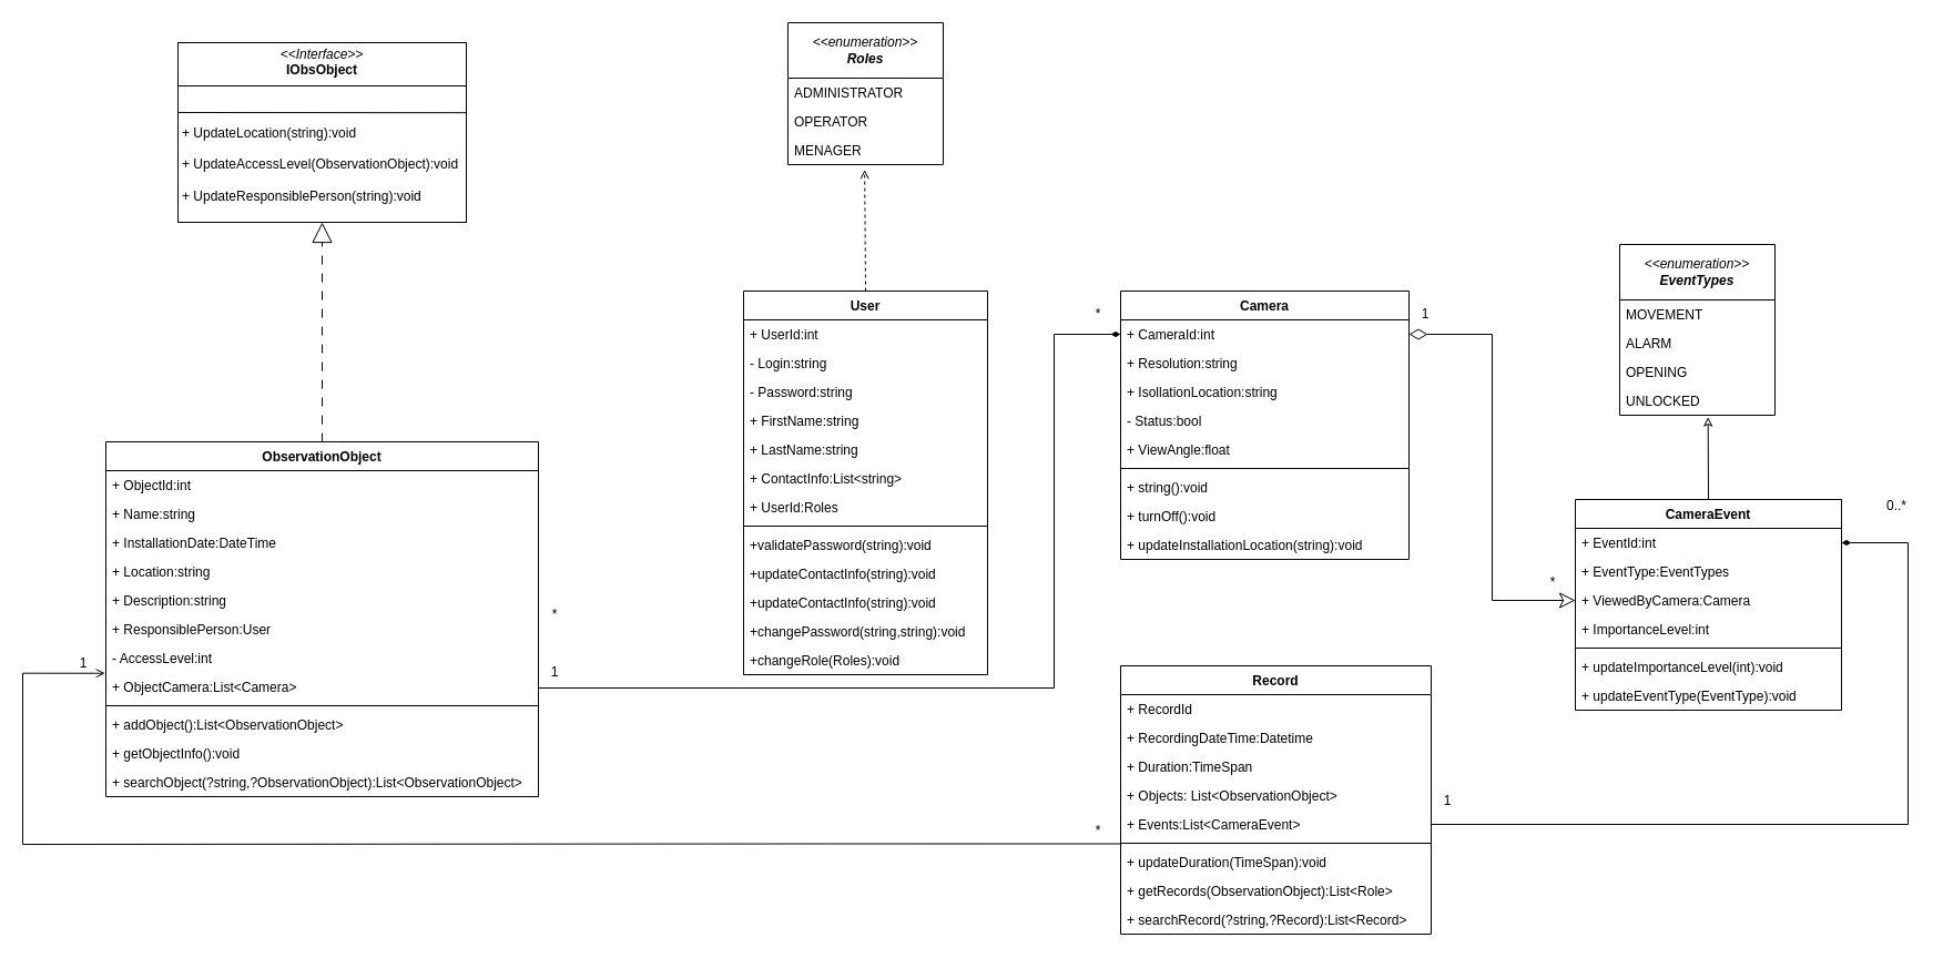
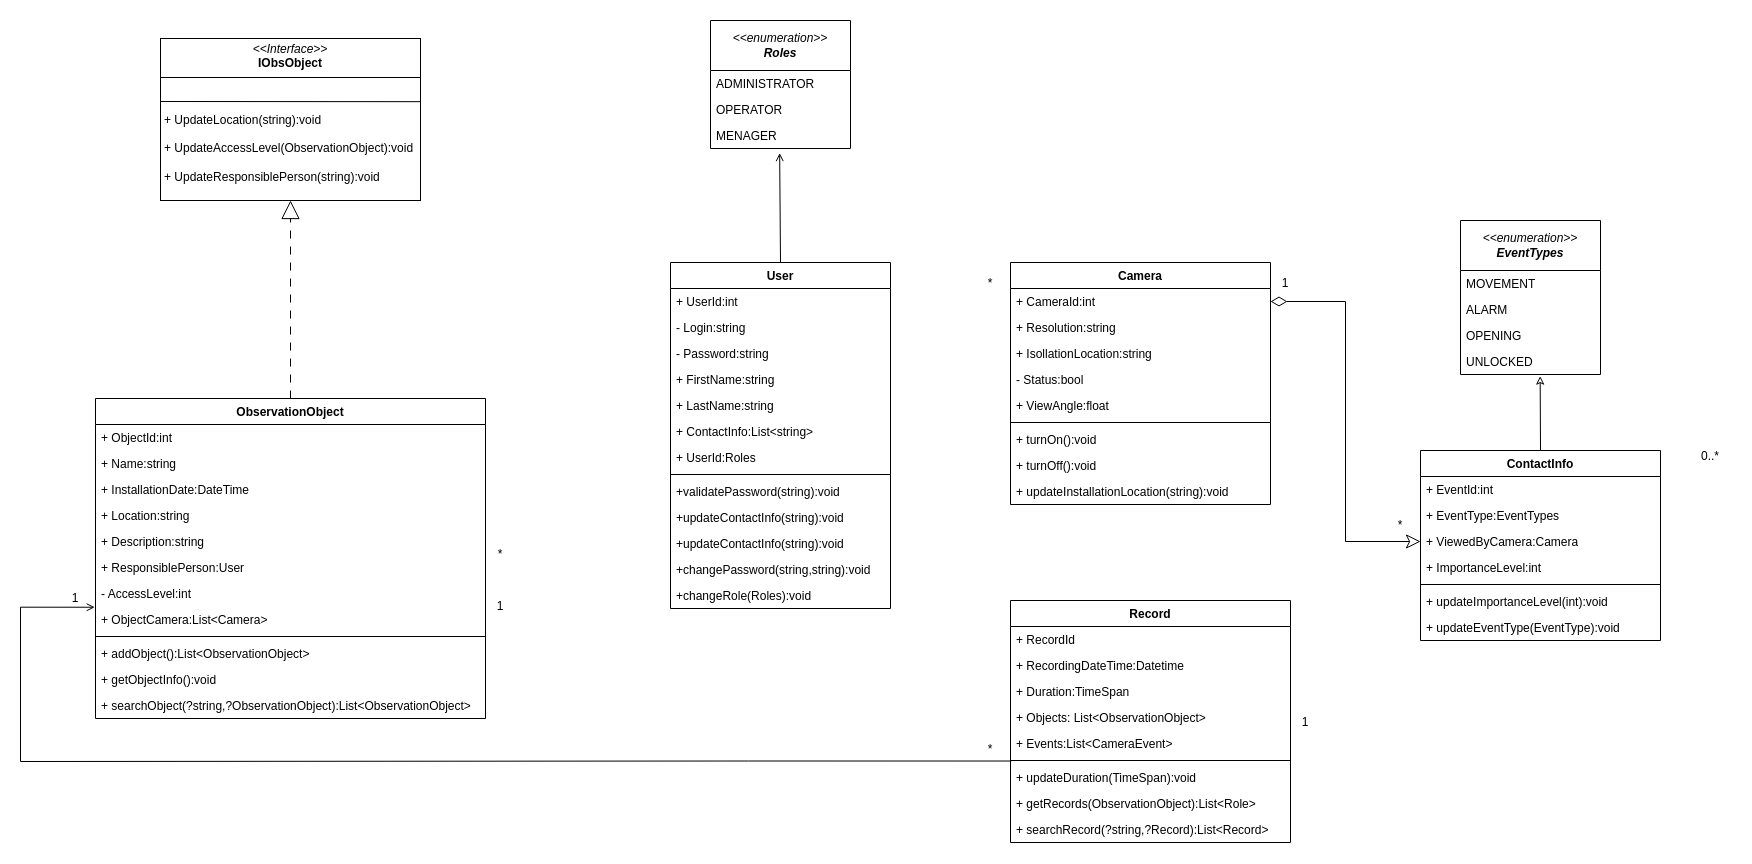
- <mxCell id="67" value="" style="endArrow=open;startArrow=none;endFill=0;startFill=0;html=1;rounded=0;exitX=0.5;exitY=0;exitDx=0;exitDy=0;entryX=0.494;entryY=1.176;entryDx=0;entryDy=0;entryPerimeter=0;dashed=1;" parent="1" source="15" target="42" edge="1"><mxGeometry width="160" relative="1" as="geometry"><mxPoint x="540" y="300" as="sourcePoint" /><mxPoint x="700" y="300" as="targetPoint" /></mxGeometry></mxCell>
+ <mxCell id="67" value="" style="endArrow=open;startArrow=none;endFill=0;startFill=0;html=1;rounded=0;exitX=0.5;exitY=0;exitDx=0;exitDy=0;entryX=0.494;entryY=1.176;entryDx=0;entryDy=0;entryPerimeter=0;" parent="1" source="15" target="42" edge="1"><mxGeometry width="160" relative="1" as="geometry"><mxPoint x="540" y="300" as="sourcePoint" /><mxPoint x="700" y="300" as="targetPoint" /></mxGeometry></mxCell>
- <mxCell id="36" value="+ string():void" style="text;strokeColor=none;fillColor=none;align=left;verticalAlign=top;spacingLeft=4;spacingRight=4;overflow=hidden;rotatable=0;points=[[0,0.5],[1,0.5]];portConstraint=eastwest;whiteSpace=wrap;html=1;" parent="29" vertex="1"><mxGeometry y="164" width="260" height="26" as="geometry" /></mxCell>
+ <mxCell id="36" value="+ turnOn():void" style="text;strokeColor=none;fillColor=none;align=left;verticalAlign=top;spacingLeft=4;spacingRight=4;overflow=hidden;rotatable=0;points=[[0,0.5],[1,0.5]];portConstraint=eastwest;whiteSpace=wrap;html=1;" parent="29" vertex="1"><mxGeometry y="164" width="260" height="26" as="geometry" /></mxCell>
- <mxCell id="53" value="CameraEvent" style="swimlane;fontStyle=1;align=center;verticalAlign=top;childLayout=stackLayout;horizontal=1;startSize=26;horizontalStack=0;resizeParent=1;resizeParentMax=0;resizeLast=0;collapsible=1;marginBottom=0;whiteSpace=wrap;html=1;" parent="1" vertex="1"><mxGeometry x="1420" y="450" width="240" height="190" as="geometry" /></mxCell>
+ <mxCell id="53" value="ContactInfo" style="swimlane;fontStyle=1;align=center;verticalAlign=top;childLayout=stackLayout;horizontal=1;startSize=26;horizontalStack=0;resizeParent=1;resizeParentMax=0;resizeLast=0;collapsible=1;marginBottom=0;whiteSpace=wrap;html=1;" parent="1" vertex="1"><mxGeometry x="1420" y="450" width="240" height="190" as="geometry" /></mxCell>
- <mxCell id="82" style="edgeStyle=orthogonalEdgeStyle;rounded=0;orthogonalLoop=1;jettySize=auto;html=1;exitX=1;exitY=0.5;exitDx=0;exitDy=0;entryX=0;entryY=0.5;entryDx=0;entryDy=0;endArrow=diamondThin;endFill=1;targetPerimeterSpacing=6;" edge="1" parent="1" source="10" target="30"><mxGeometry relative="1" as="geometry"><Array as="points"><mxPoint x="485" y="620" /><mxPoint x="950" y="620" /><mxPoint x="950" y="301" /></Array><mxPoint x="440" y="680" as="sourcePoint" /><mxPoint x="810" y="426" as="targetPoint" /></mxGeometry></mxCell>
- <mxCell id="76" style="edgeStyle=orthogonalEdgeStyle;rounded=0;orthogonalLoop=1;jettySize=auto;html=1;exitX=1;exitY=0.5;exitDx=0;exitDy=0;entryX=1;entryY=0.5;entryDx=0;entryDy=0;endArrow=diamondThin;endFill=1;targetPerimeterSpacing=6;" parent="1" source="48" target="54" edge="1"><mxGeometry relative="1" as="geometry"><Array as="points"><mxPoint x="1720" y="743" /><mxPoint x="1720" y="489" /></Array></mxGeometry></mxCell>
